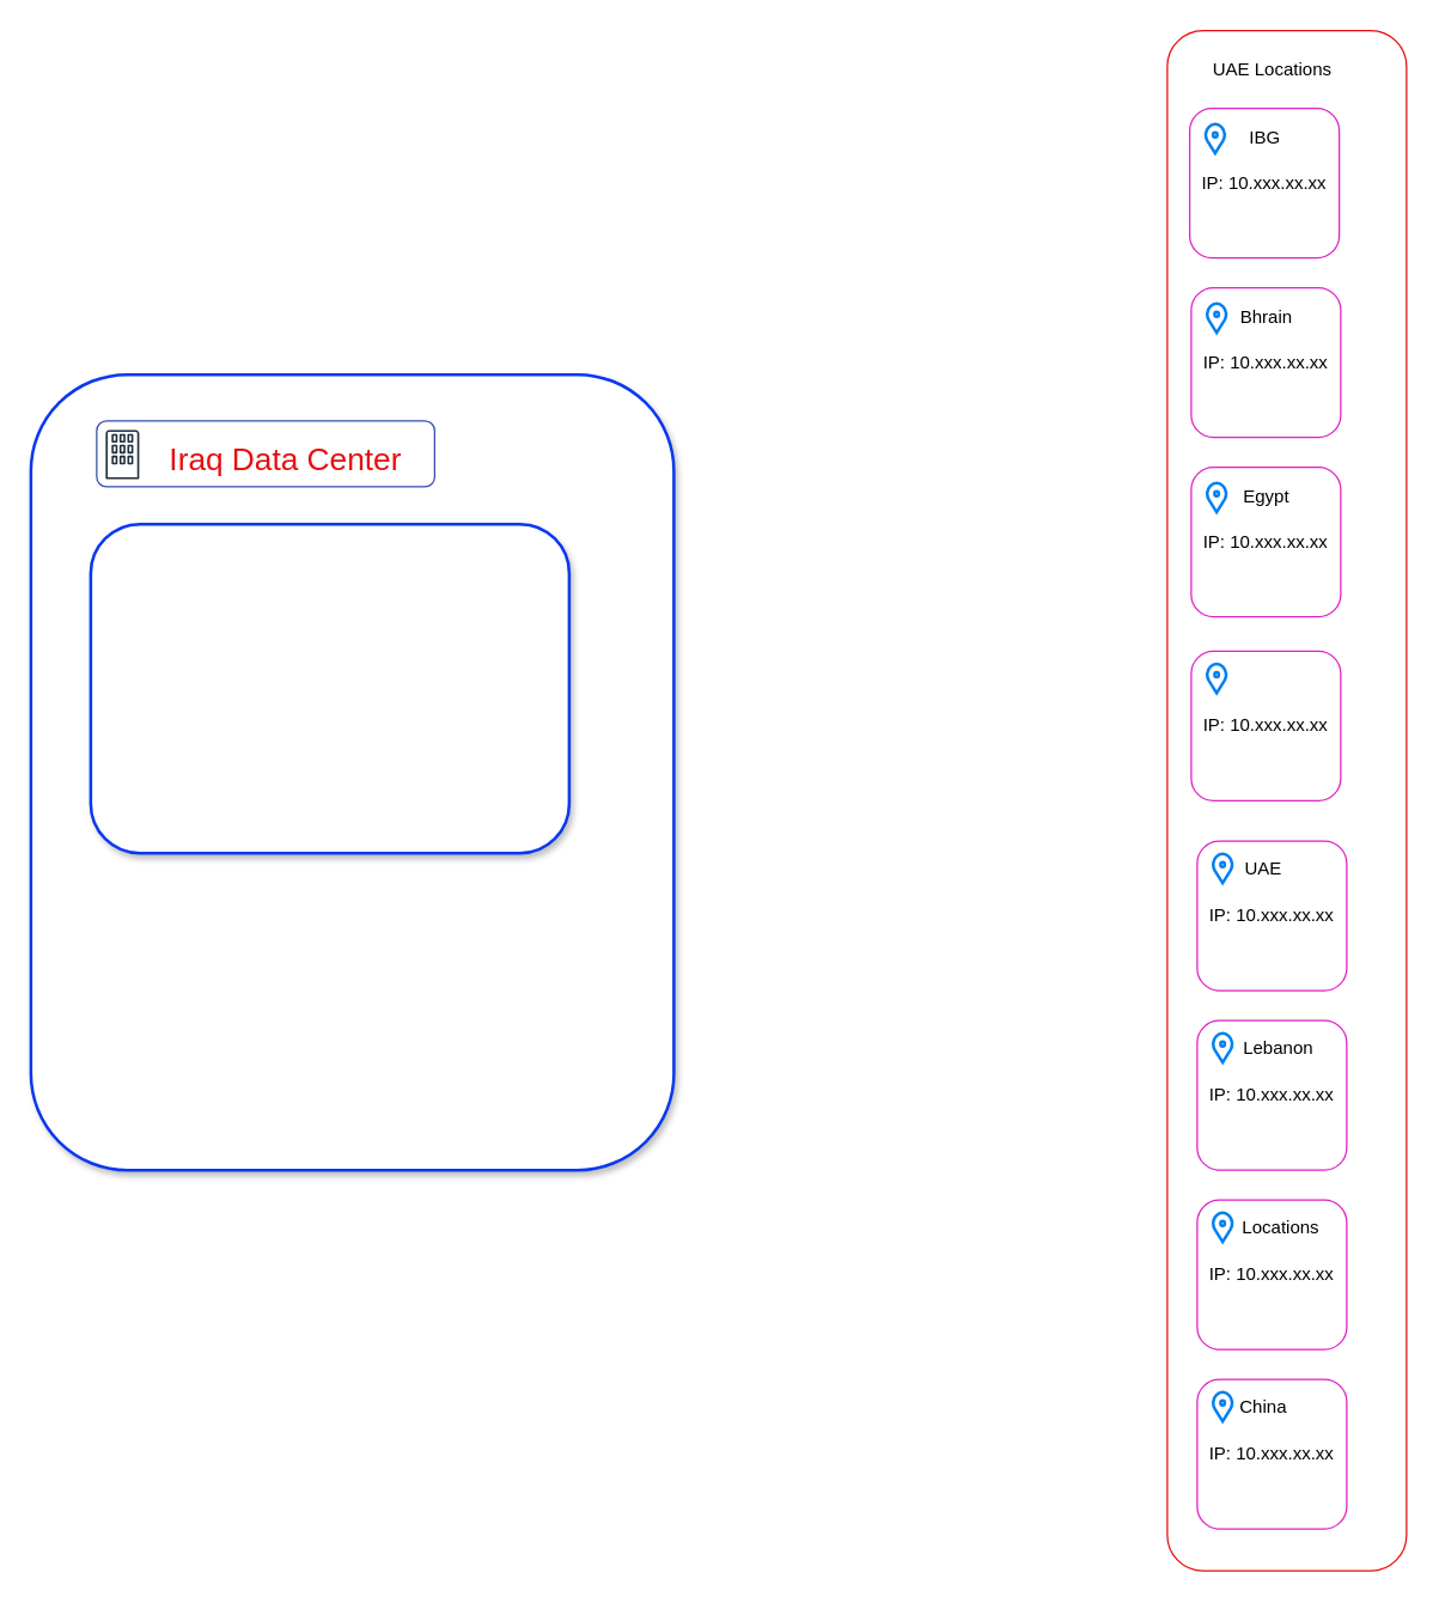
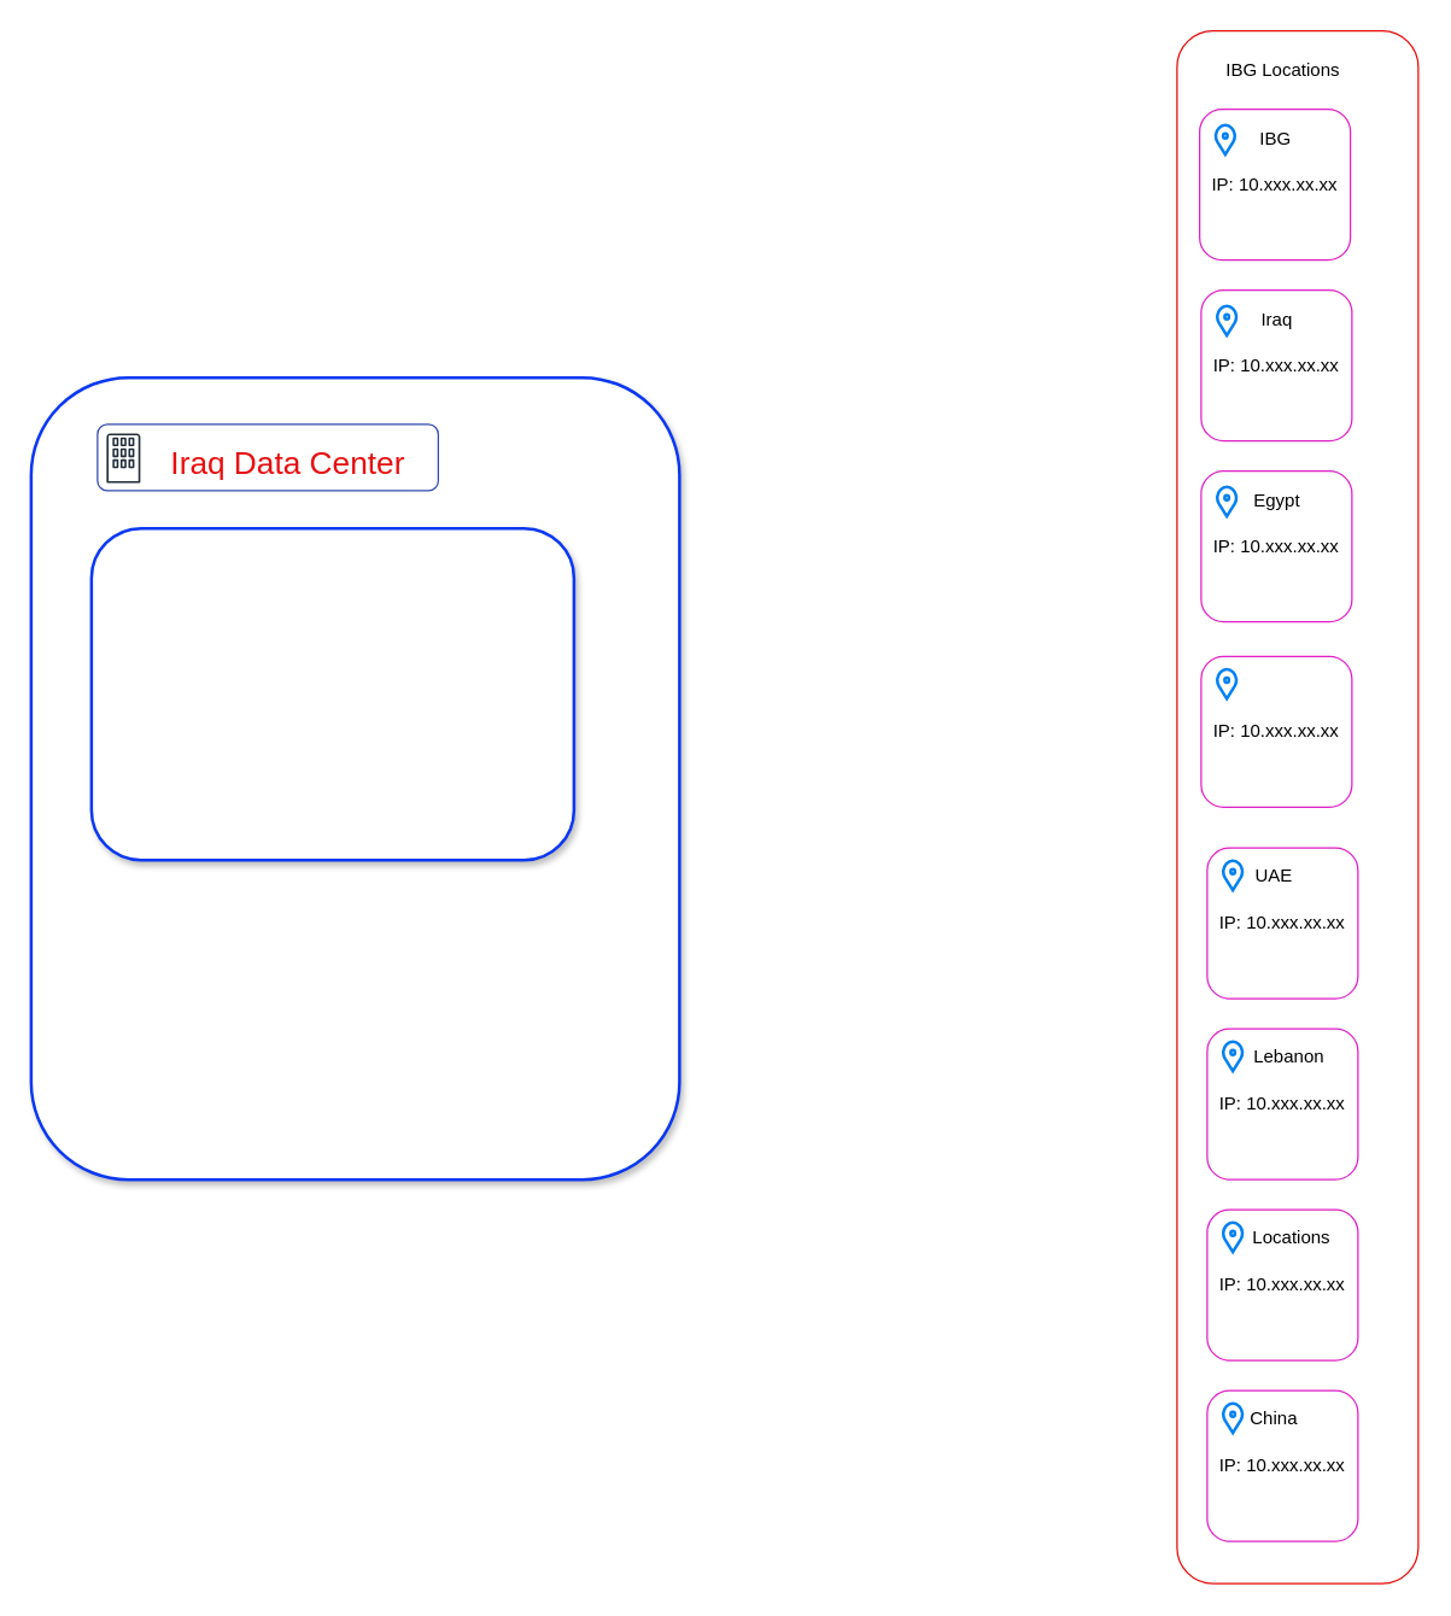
- <mxCell id="4" value="UAE Locations" style="text;html=1;align=center;verticalAlign=middle;resizable=0;points=[];autosize=1;strokeColor=none;fillColor=none;" vertex="1" parent="1"><mxGeometry x="800" y="31" width="100" height="30" as="geometry" /></mxCell>
+ <mxCell id="4" value="IBG Locations" style="text;html=1;align=center;verticalAlign=middle;resizable=0;points=[];autosize=1;strokeColor=none;fillColor=none;" vertex="1" parent="1"><mxGeometry x="800" y="31" width="100" height="30" as="geometry" /></mxCell>
- <mxCell id="16" value="Bhrain" style="text;html=1;align=center;verticalAlign=middle;resizable=0;points=[];autosize=1;strokeColor=none;fillColor=none;" vertex="1" parent="13"><mxGeometry x="20" y="5" width="60" height="30" as="geometry" /></mxCell>
+ <mxCell id="16" value="Iraq" style="text;html=1;align=center;verticalAlign=middle;resizable=0;points=[];autosize=1;strokeColor=none;fillColor=none;" vertex="1" parent="13"><mxGeometry x="20" y="5" width="60" height="30" as="geometry" /></mxCell>
